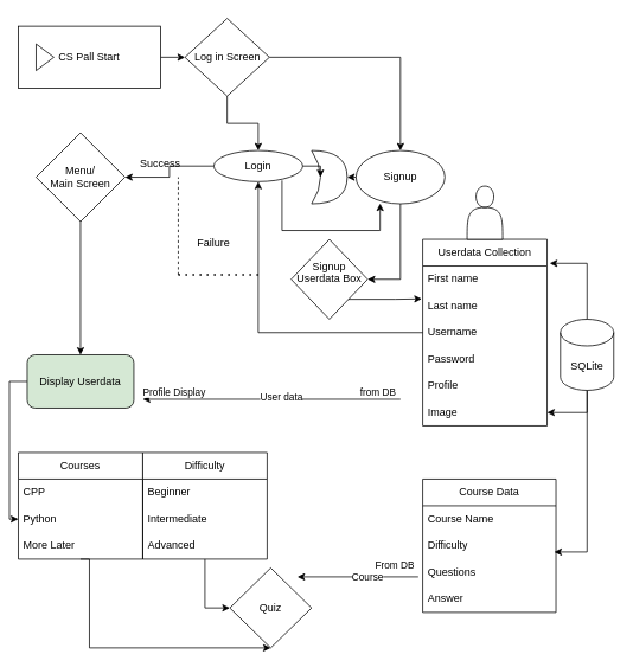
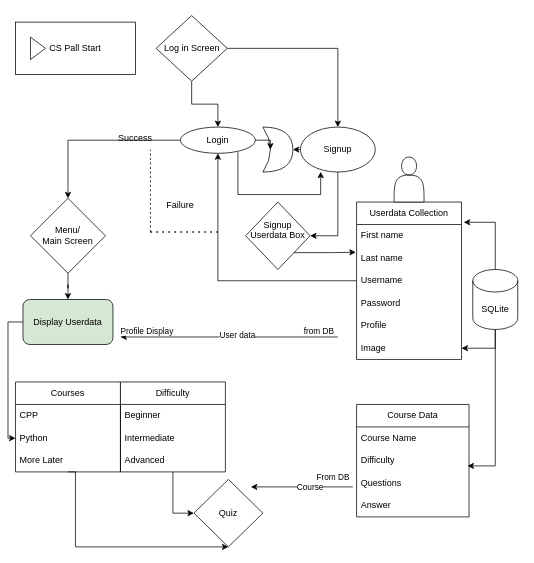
- <mxCell id="2" value="" style="edgeStyle=orthogonalEdgeStyle;rounded=0;orthogonalLoop=1;jettySize=auto;html=1;" parent="1" source="3" target="7" edge="1"><mxGeometry relative="1" as="geometry" /></mxCell>
- <mxCell id="22" value="&lt;div&gt;Menu/&lt;/div&gt;&lt;div&gt;Main Screen&lt;br&gt;&lt;/div&gt;" style="rhombus;whiteSpace=wrap;html=1;" parent="1" vertex="1"><mxGeometry x="40" y="149" width="100" height="100" as="geometry" /></mxCell>
+ <mxCell id="22" value="&lt;div&gt;Menu/&lt;/div&gt;&lt;div&gt;Main Screen&lt;br&gt;&lt;/div&gt;" style="rhombus;whiteSpace=wrap;html=1;" parent="1" vertex="1"><mxGeometry x="40" y="264" width="100" height="100" as="geometry" /></mxCell>
